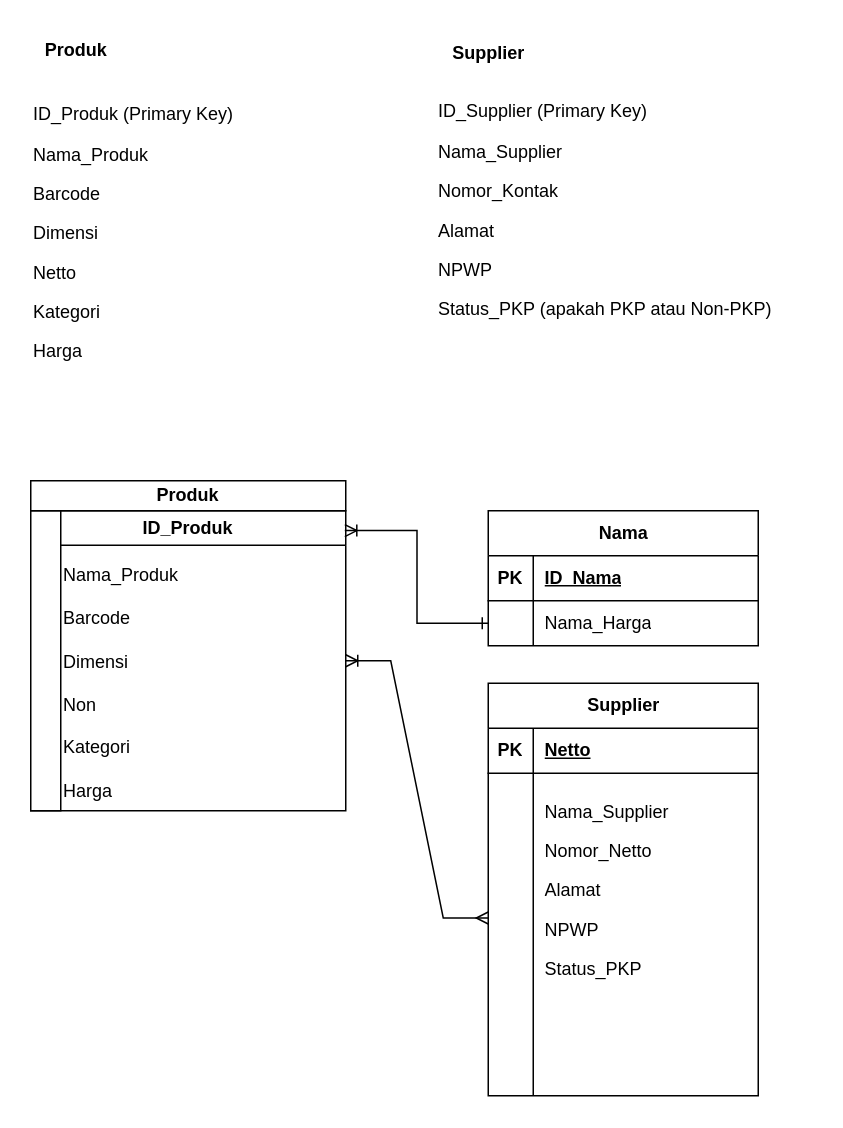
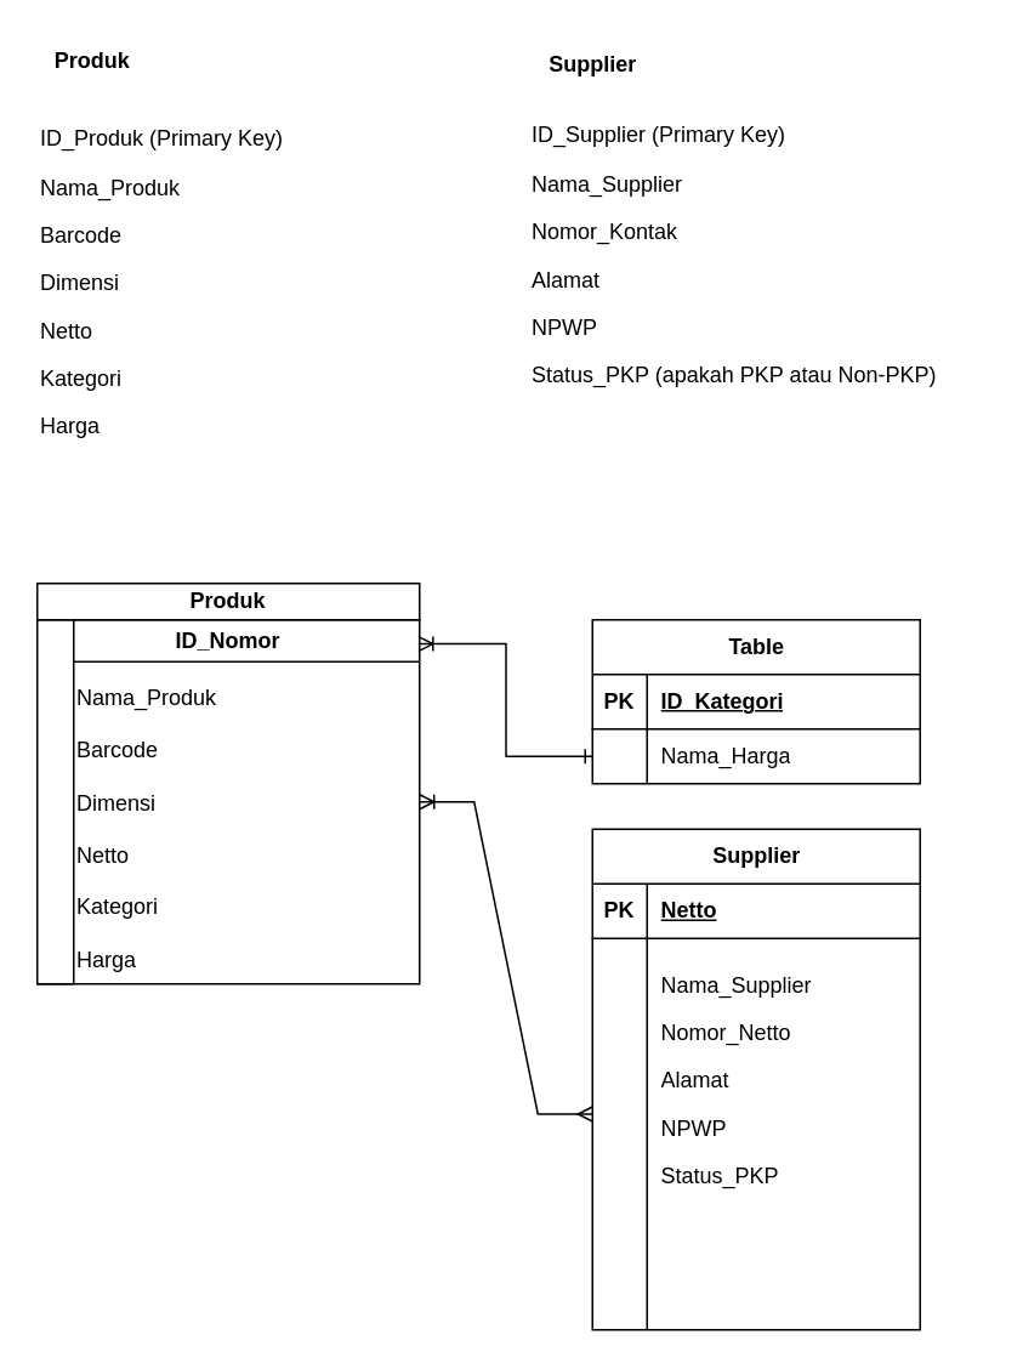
- <mxCell id="2" value="ID_Produk" style="swimlane;whiteSpace=wrap;html=1;" vertex="1" parent="1"><mxGeometry x="20" y="340" width="210" height="200" as="geometry"><mxRectangle x="40" y="360" width="100" height="30" as="alternateBounds" /></mxGeometry></mxCell>
+ <mxCell id="2" value="ID_Nomor" style="swimlane;whiteSpace=wrap;html=1;" vertex="1" parent="1"><mxGeometry x="20" y="340" width="210" height="200" as="geometry"><mxRectangle x="40" y="360" width="100" height="30" as="alternateBounds" /></mxGeometry></mxCell>
- <mxCell id="11" value="Nama" style="shape=table;startSize=30;container=1;collapsible=1;childLayout=tableLayout;fixedRows=1;rowLines=0;fontStyle=1;align=center;resizeLast=1;html=1;" vertex="1" parent="1"><mxGeometry x="325" y="340" width="180" height="90" as="geometry" /></mxCell>
+ <mxCell id="11" value="Table" style="shape=table;startSize=30;container=1;collapsible=1;childLayout=tableLayout;fixedRows=1;rowLines=0;fontStyle=1;align=center;resizeLast=1;html=1;" vertex="1" parent="1"><mxGeometry x="325" y="340" width="180" height="90" as="geometry" /></mxCell>
- <mxCell id="14" value="ID_Nama" style="shape=partialRectangle;connectable=0;fillColor=none;top=0;left=0;bottom=0;right=0;align=left;spacingLeft=6;fontStyle=5;overflow=hidden;whiteSpace=wrap;html=1;" vertex="1" parent="12"><mxGeometry x="30" width="150" height="30" as="geometry"><mxRectangle width="150" height="30" as="alternateBounds" /></mxGeometry></mxCell>
+ <mxCell id="14" value="ID_Kategori" style="shape=partialRectangle;connectable=0;fillColor=none;top=0;left=0;bottom=0;right=0;align=left;spacingLeft=6;fontStyle=5;overflow=hidden;whiteSpace=wrap;html=1;" vertex="1" parent="12"><mxGeometry x="30" width="150" height="30" as="geometry"><mxRectangle width="150" height="30" as="alternateBounds" /></mxGeometry></mxCell>
- <mxCell id="4" value=" Nama_Produk&lt;div&gt;&amp;nbsp;     &lt;br&gt;Barcode&lt;/div&gt;&lt;div&gt;&amp;nbsp;             &lt;br&gt;Dimensi&lt;/div&gt;&lt;div&gt;&amp;nbsp;                &lt;br&gt;&lt;span style=&quot;background-color: transparent; color: light-dark(rgb(0, 0, 0), rgb(255, 255, 255));&quot;&gt;Non&amp;nbsp;&lt;/span&gt;&lt;/div&gt;&lt;div&gt;&lt;br&gt;&lt;/div&gt;&lt;div&gt;Kategori&amp;nbsp;&lt;br&gt;&lt;br&gt;&lt;/div&gt;&lt;div&gt;Harga    &lt;/div&gt;" style="text;html=1;align=left;verticalAlign=middle;resizable=0;points=[];autosize=1;strokeColor=none;fillColor=none;" vertex="1" parent="2"><mxGeometry x="20" y="30" width="100" height="170" as="geometry" /></mxCell>
+ <mxCell id="4" value=" Nama_Produk&lt;div&gt;&amp;nbsp;     &lt;br&gt;Barcode&lt;/div&gt;&lt;div&gt;&amp;nbsp;             &lt;br&gt;Dimensi&lt;/div&gt;&lt;div&gt;&amp;nbsp;                &lt;br&gt;&lt;span style=&quot;background-color: transparent; color: light-dark(rgb(0, 0, 0), rgb(255, 255, 255));&quot;&gt;Netto&amp;nbsp;&lt;/span&gt;&lt;/div&gt;&lt;div&gt;&lt;br&gt;&lt;/div&gt;&lt;div&gt;Kategori&amp;nbsp;&lt;br&gt;&lt;br&gt;&lt;/div&gt;&lt;div&gt;Harga    &lt;/div&gt;" style="text;html=1;align=left;verticalAlign=middle;resizable=0;points=[];autosize=1;strokeColor=none;fillColor=none;" vertex="1" parent="2"><mxGeometry x="20" y="30" width="100" height="170" as="geometry" /></mxCell>
